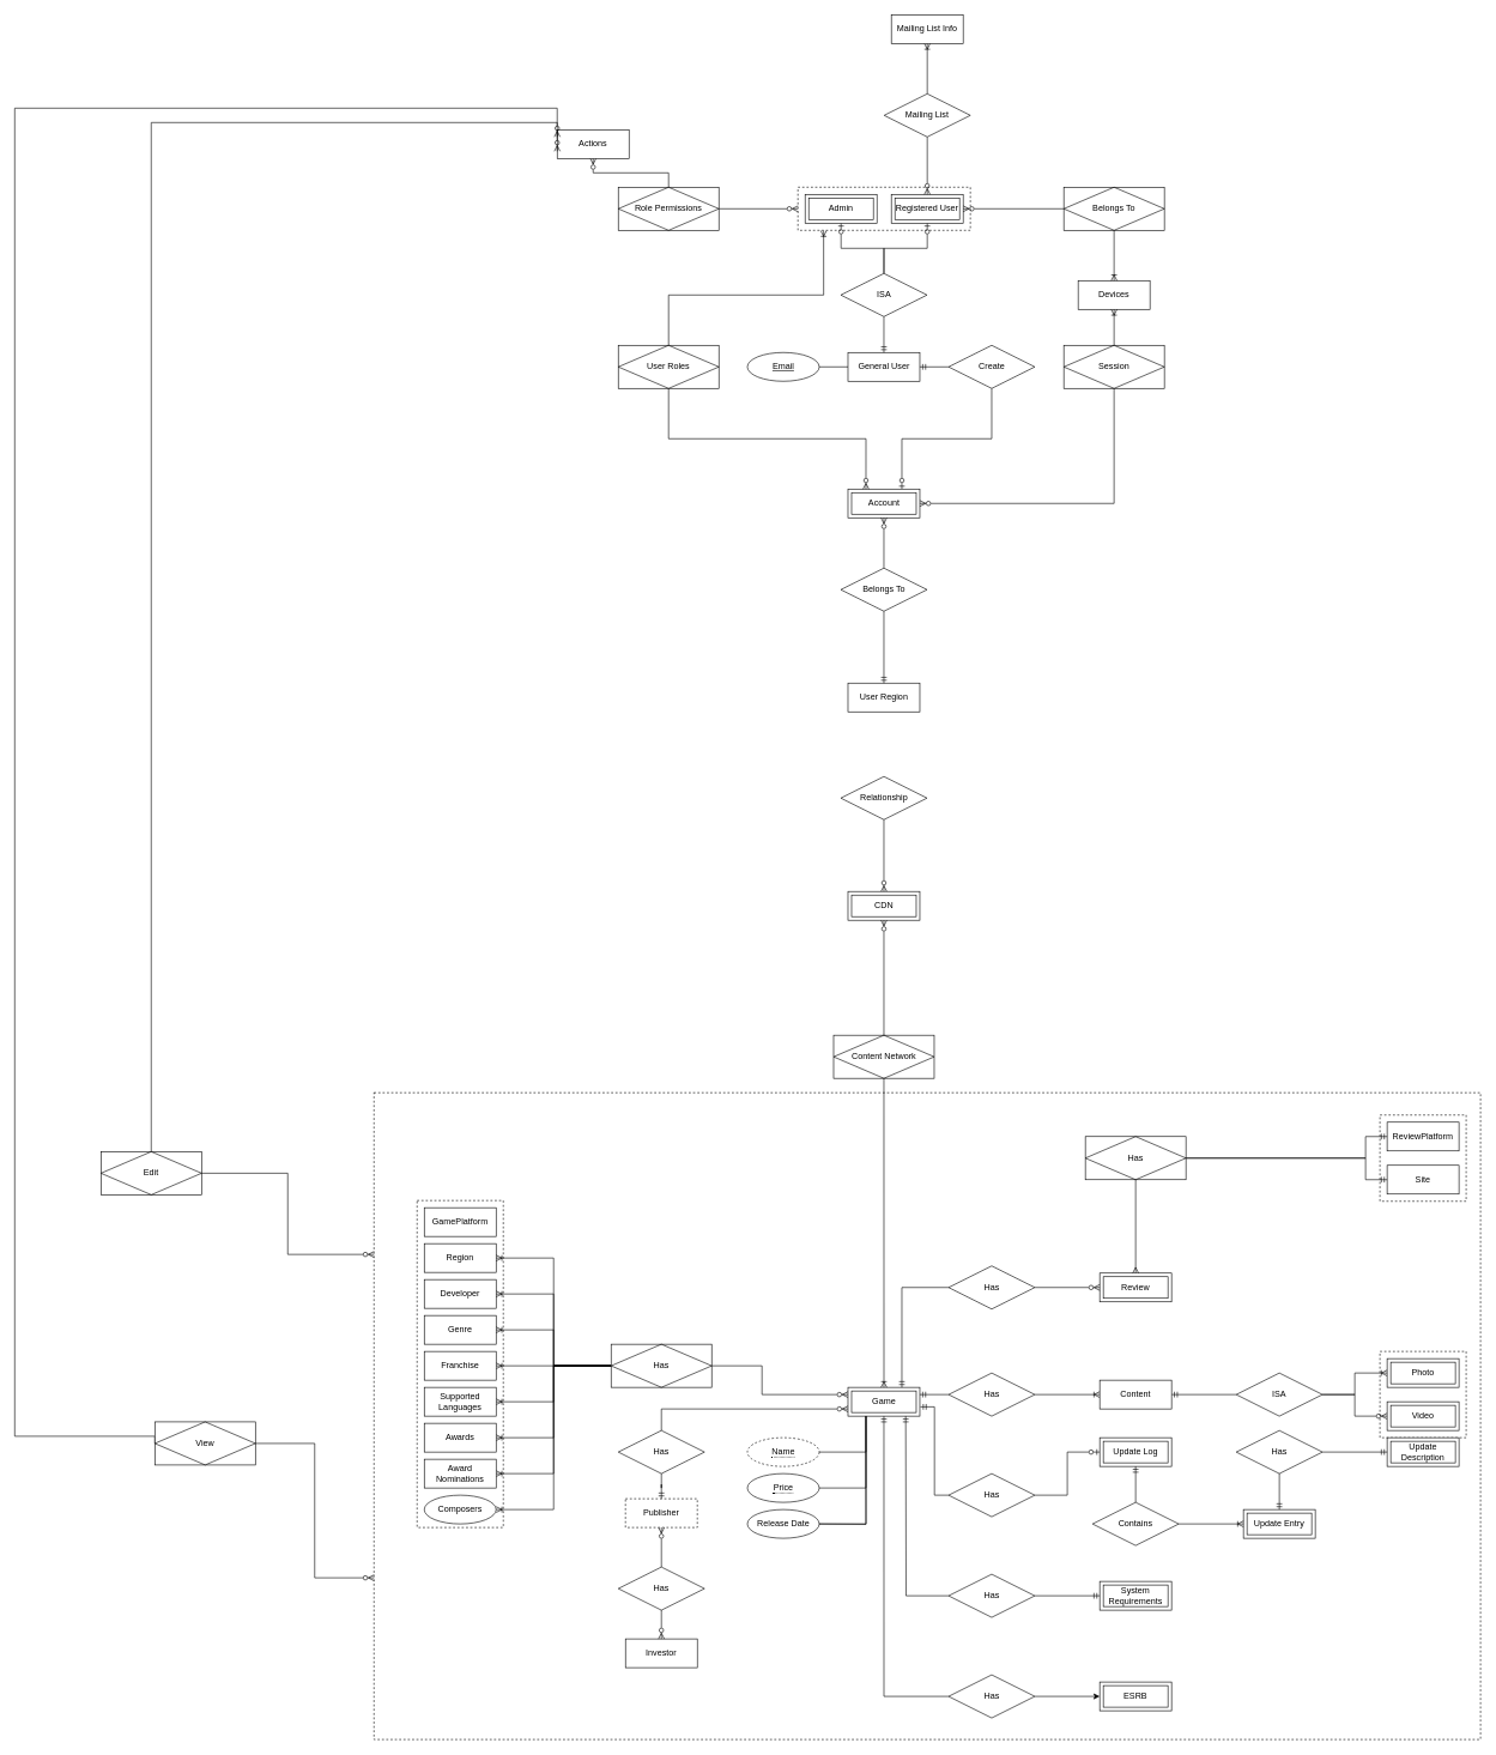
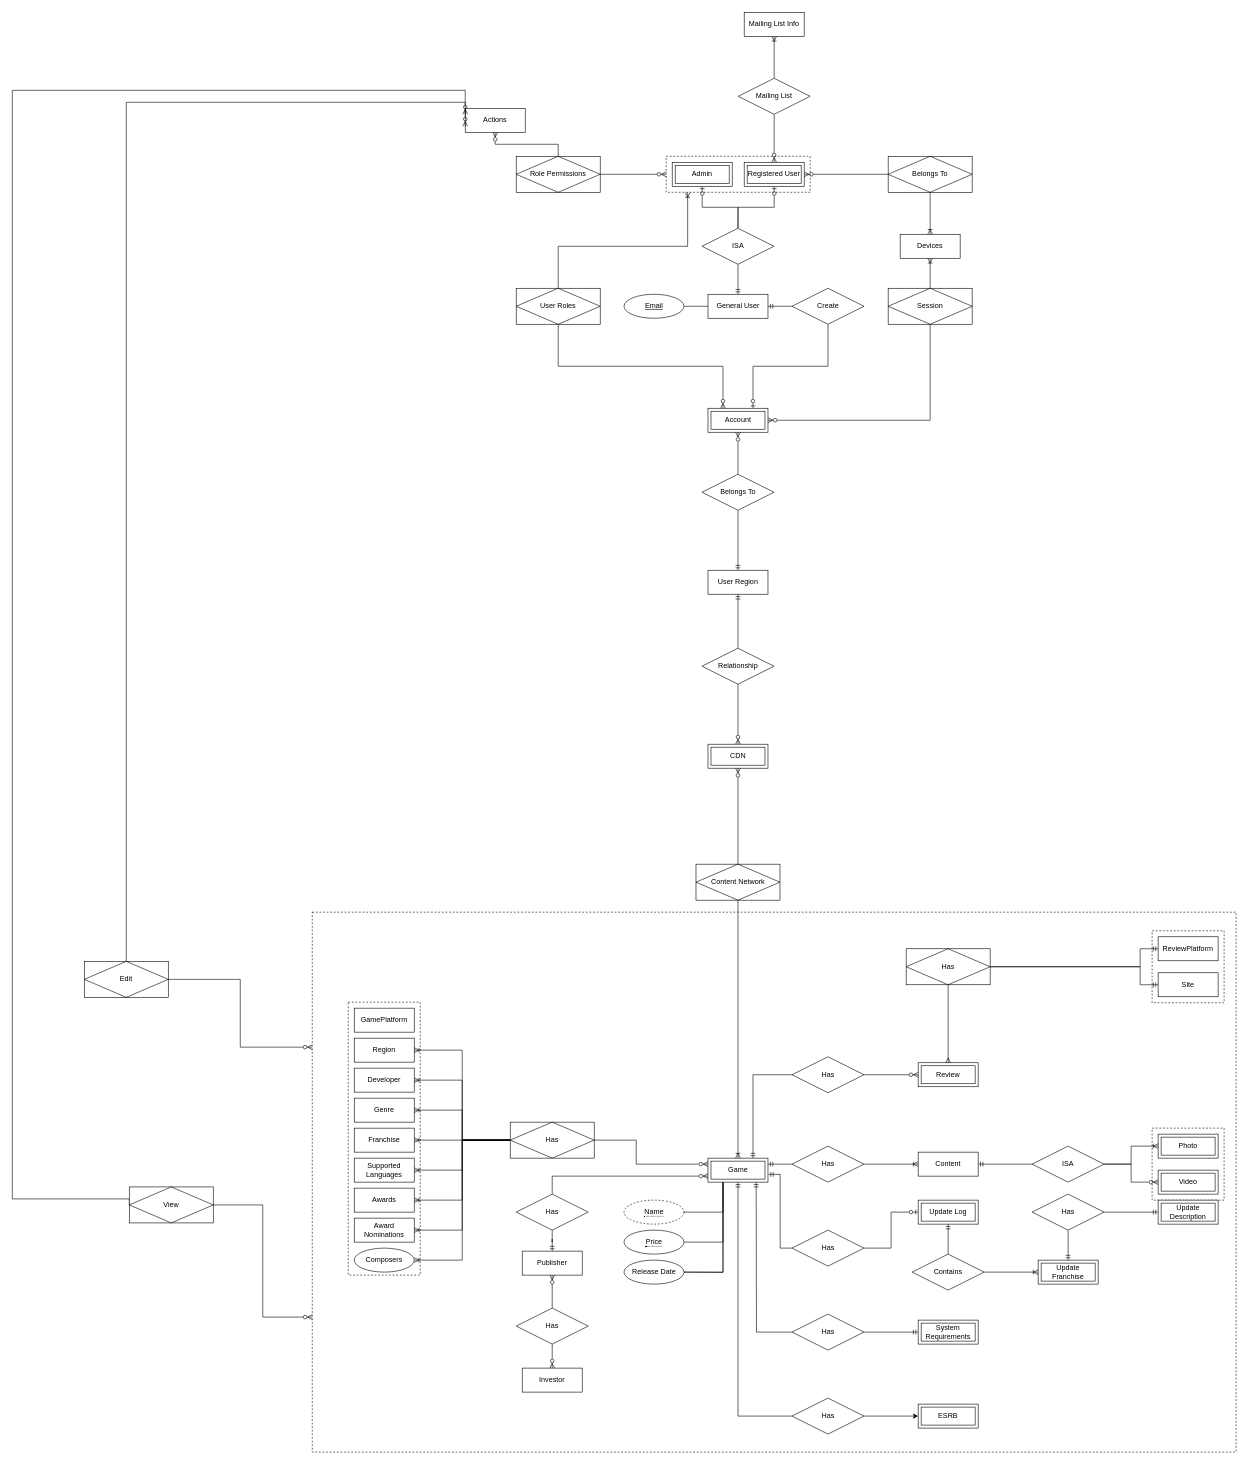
+ <mxCell id="93" style="edgeStyle=orthogonalEdgeStyle;rounded=0;orthogonalLoop=1;jettySize=auto;html=1;entryX=0.5;entryY=1;entryDx=0;entryDy=0;endArrow=ERmandOne;endFill=0;" edge="1" parent="1" source="94" target="86"><mxGeometry relative="1" as="geometry" /></mxCell>
- <mxCell id="8" value="Publisher" style="whiteSpace=wrap;html=1;align=center;dashed=1;" parent="1" vertex="1"><mxGeometry x="870" y="2085" width="100" height="40" as="geometry" /></mxCell>
+ <mxCell id="8" value="Publisher" style="whiteSpace=wrap;html=1;align=center;" parent="1" vertex="1"><mxGeometry x="870" y="2085" width="100" height="40" as="geometry" /></mxCell>
- <mxCell id="20" value="Update Entry" style="shape=ext;margin=3;double=1;whiteSpace=wrap;html=1;align=center;" parent="1" vertex="1"><mxGeometry x="1730" y="2100" width="100" height="40" as="geometry" /></mxCell>
+ <mxCell id="20" value="Update Franchise" style="shape=ext;margin=3;double=1;whiteSpace=wrap;html=1;align=center;" parent="1" vertex="1"><mxGeometry x="1730" y="2100" width="100" height="40" as="geometry" /></mxCell>
